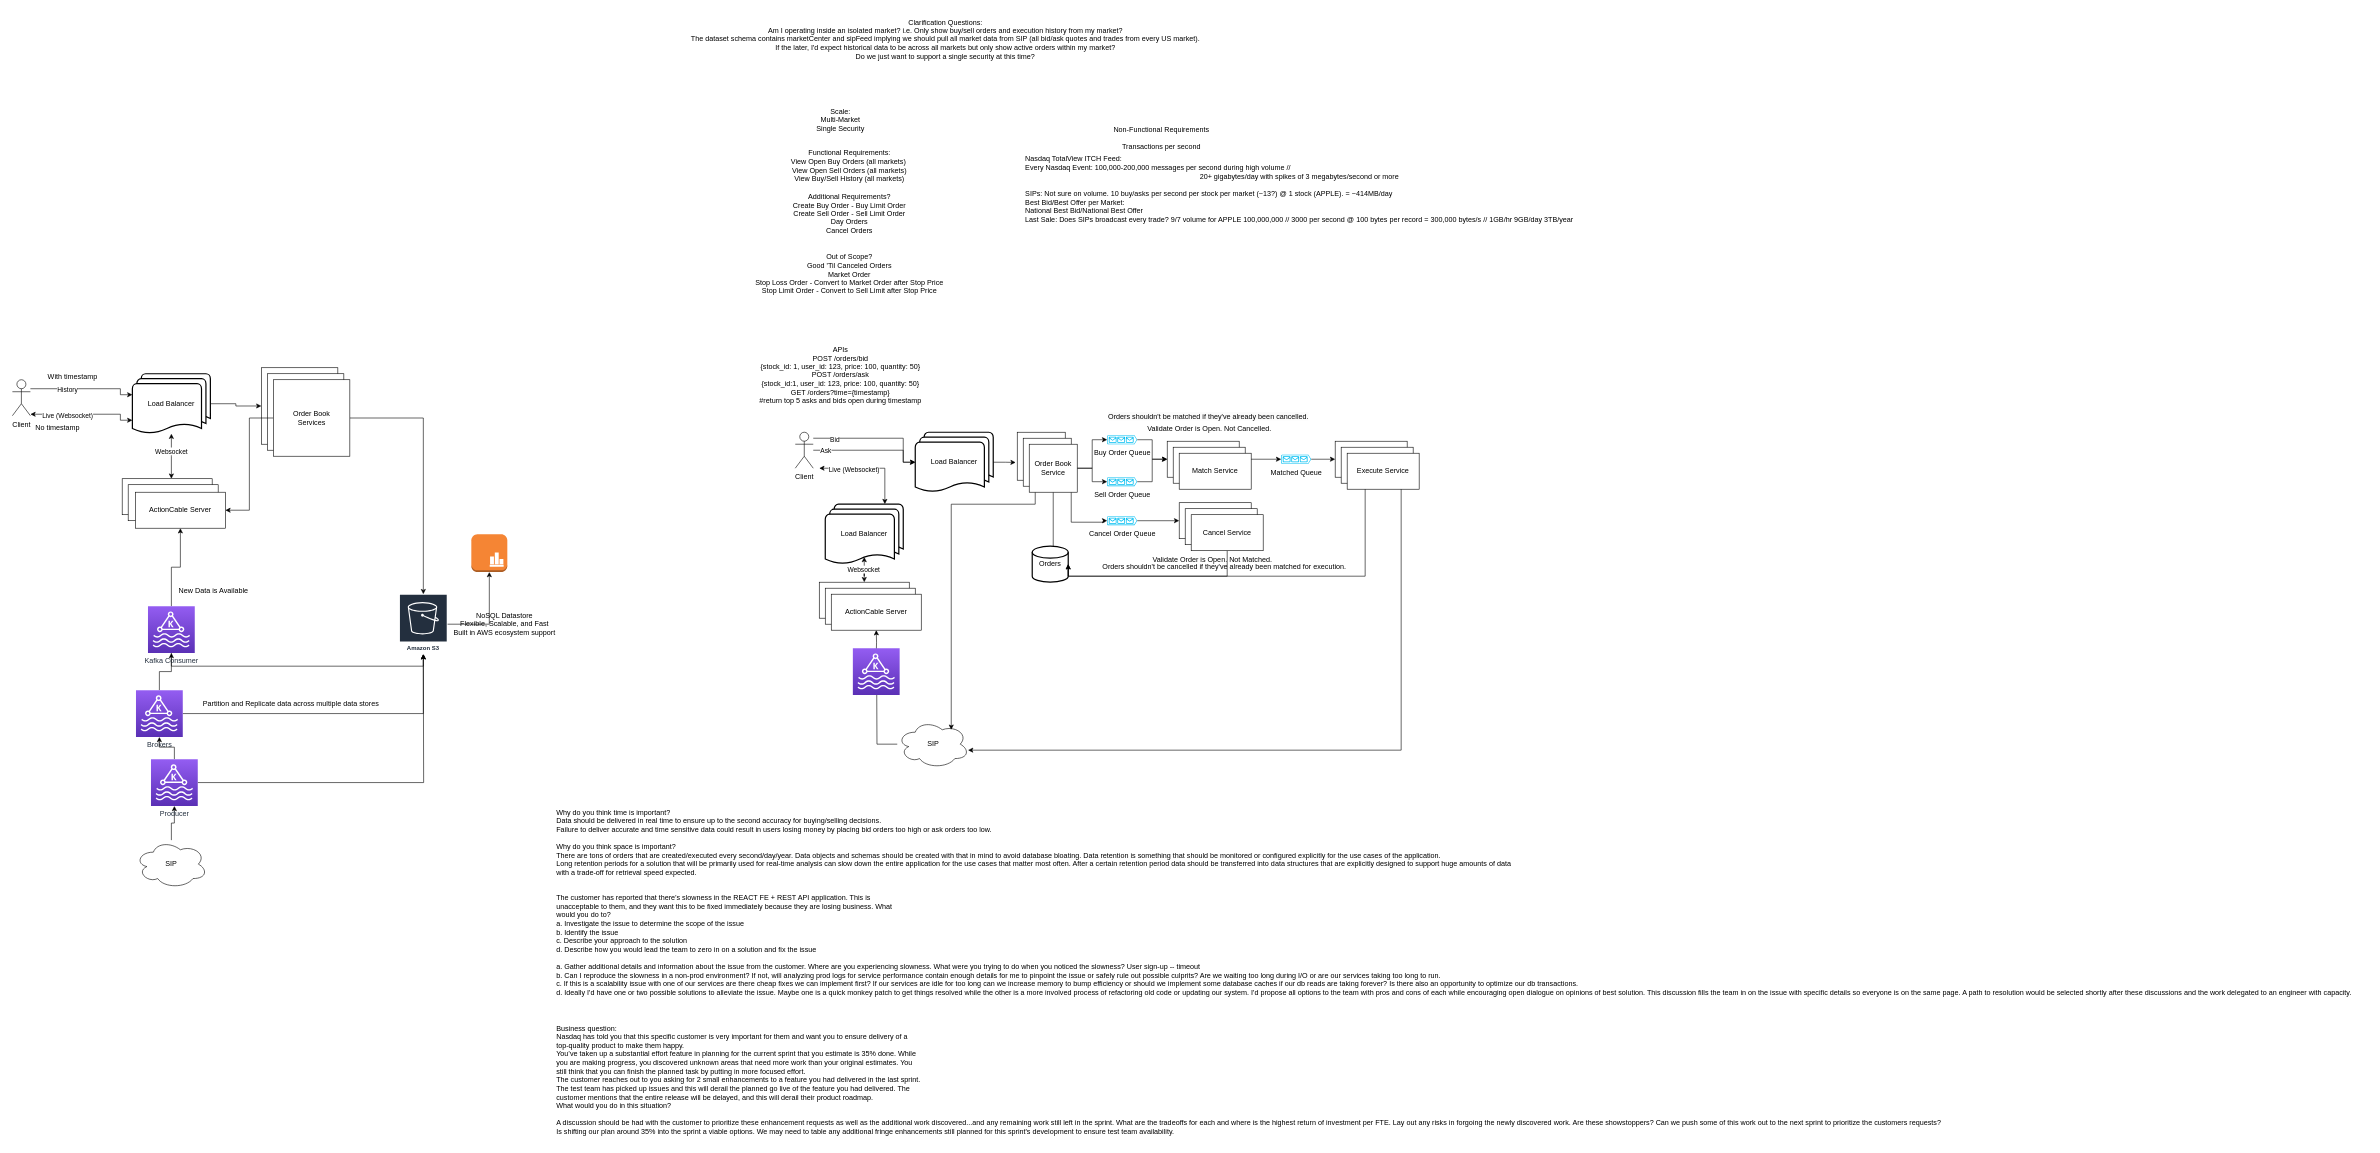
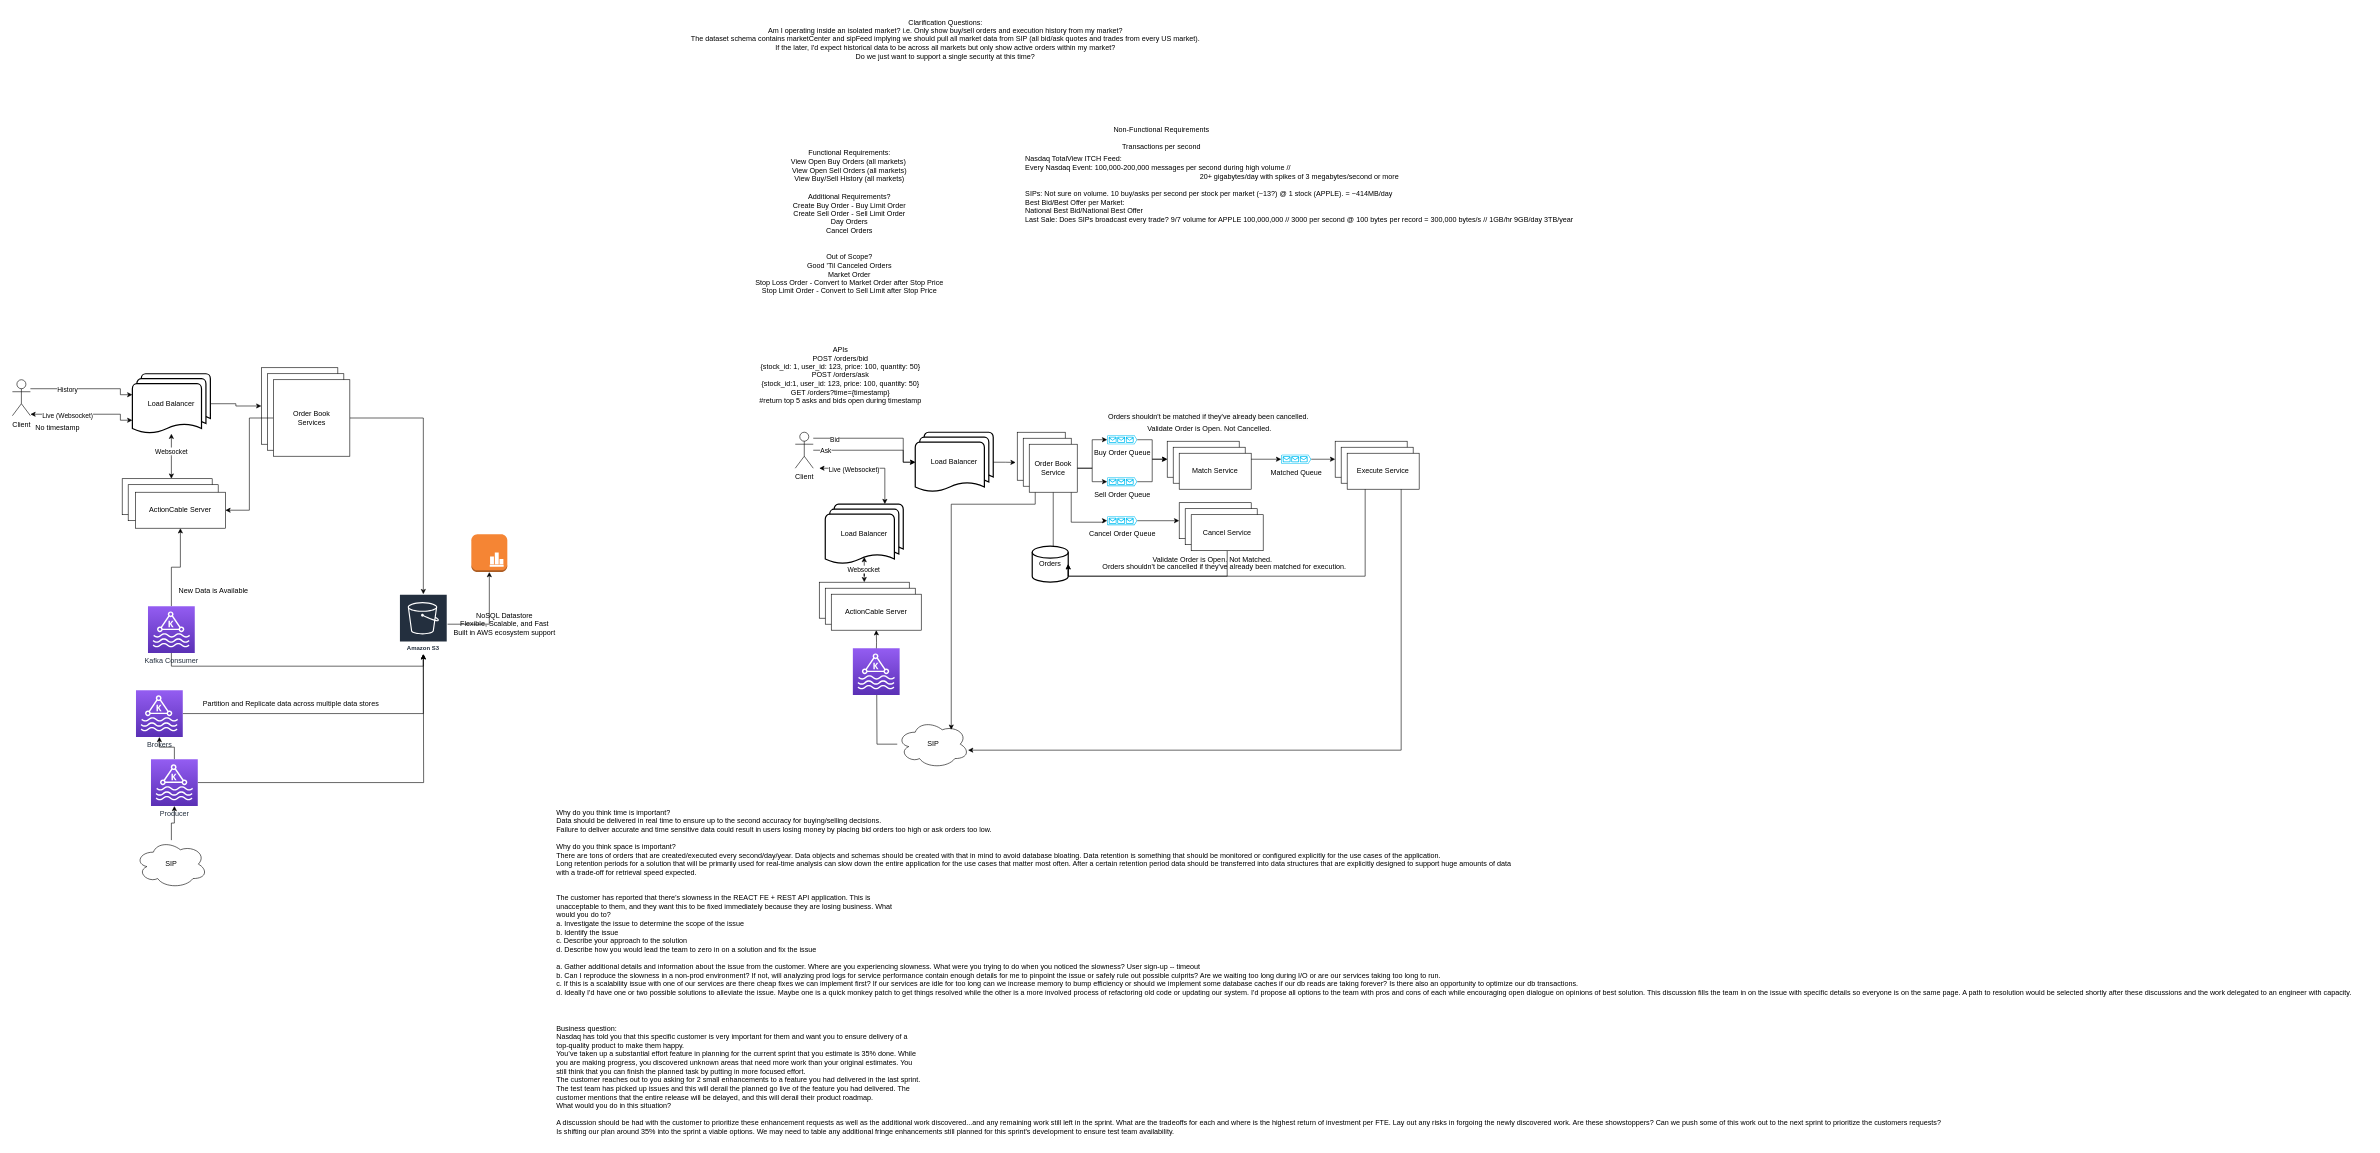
- <mxCell id="13" value="Scale:&lt;br&gt;Multi-Market&lt;br&gt;Single Security" style="text;html=1;align=center;verticalAlign=middle;resizable=0;points=[];autosize=1;strokeColor=none;fillColor=none;" parent="1" vertex="1"><mxGeometry x="1350" y="170" width="100" height="60" as="geometry" /></mxCell>
- <mxCell id="98" value="With timestamp" style="text;html=1;align=center;verticalAlign=middle;resizable=0;points=[];autosize=1;strokeColor=none;fillColor=none;" parent="1" vertex="1"><mxGeometry x="65" y="612.5" width="110" height="30" as="geometry" /></mxCell>
- <mxCell id="64" style="edgeStyle=orthogonalEdgeStyle;rounded=0;orthogonalLoop=1;jettySize=auto;html=1;entryX=0.5;entryY=1;entryDx=0;entryDy=0;entryPerimeter=0;" parent="1" source="66" target="86" edge="1"><mxGeometry relative="1" as="geometry" /></mxCell>
